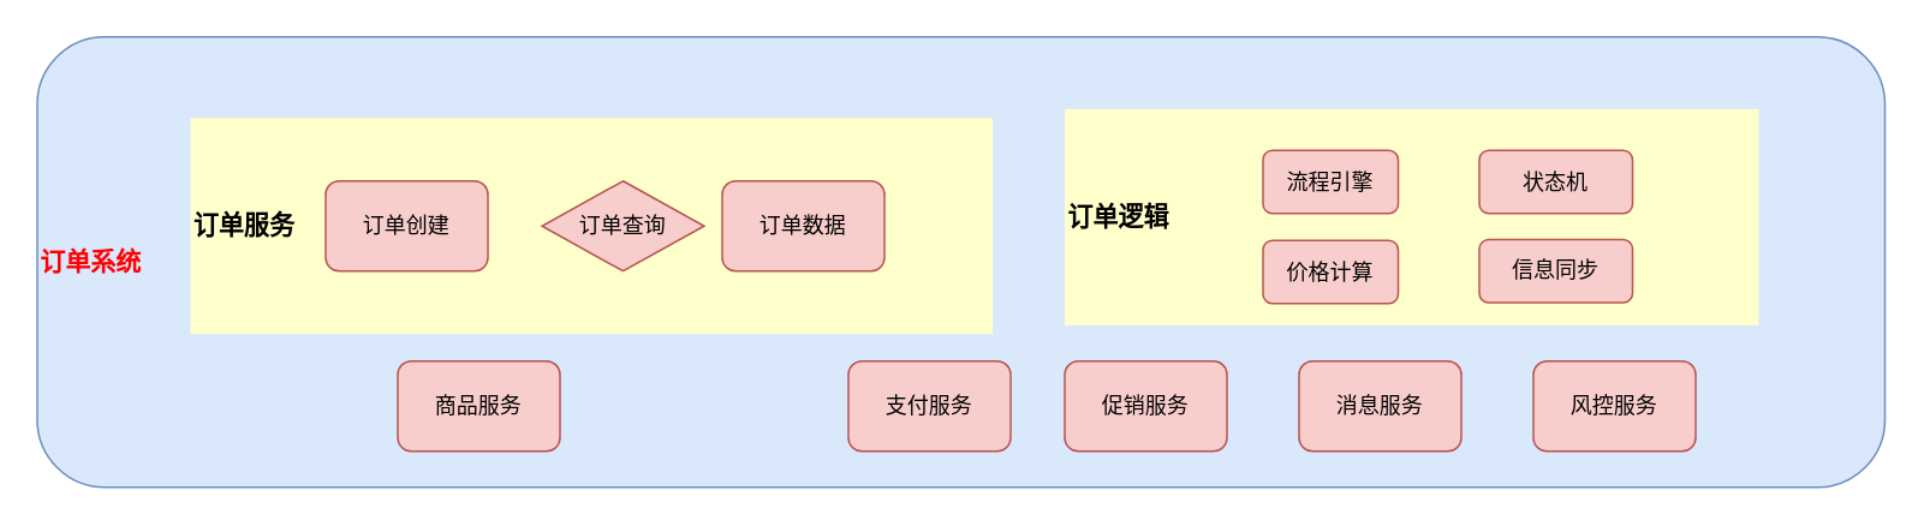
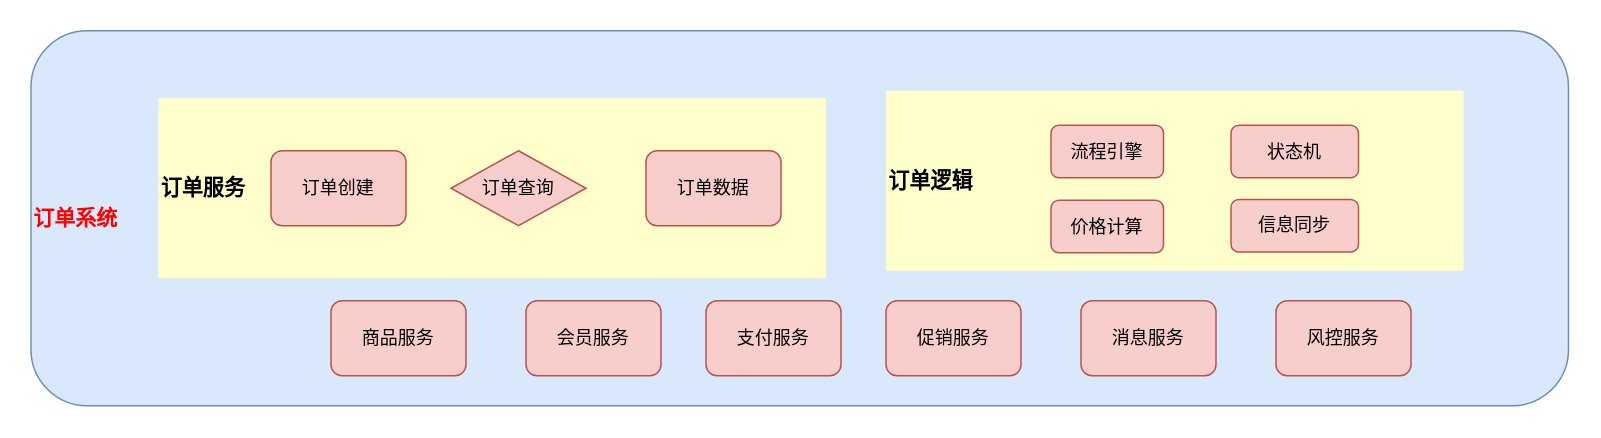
- <mxCell id="6" value="订单数据&lt;br&gt;" style="rounded=1;whiteSpace=wrap;html=1;shadow=0;fillColor=#f8cecc;strokeColor=#b85450;" vertex="1" parent="1"><mxGeometry x="400" y="100" width="90" height="50" as="geometry" /></mxCell>
+ <mxCell id="6" value="订单数据&lt;br&gt;" style="rounded=1;whiteSpace=wrap;html=1;shadow=0;fillColor=#f8cecc;strokeColor=#b85450;" vertex="1" parent="1"><mxGeometry x="430" y="100" width="90" height="50" as="geometry" /></mxCell>
+ <mxCell id="13" value="会员服务" style="rounded=1;whiteSpace=wrap;html=1;shadow=0;fillColor=#f8cecc;strokeColor=#b85450;" vertex="1" parent="1"><mxGeometry x="350" y="200" width="90" height="50" as="geometry" /></mxCell>
